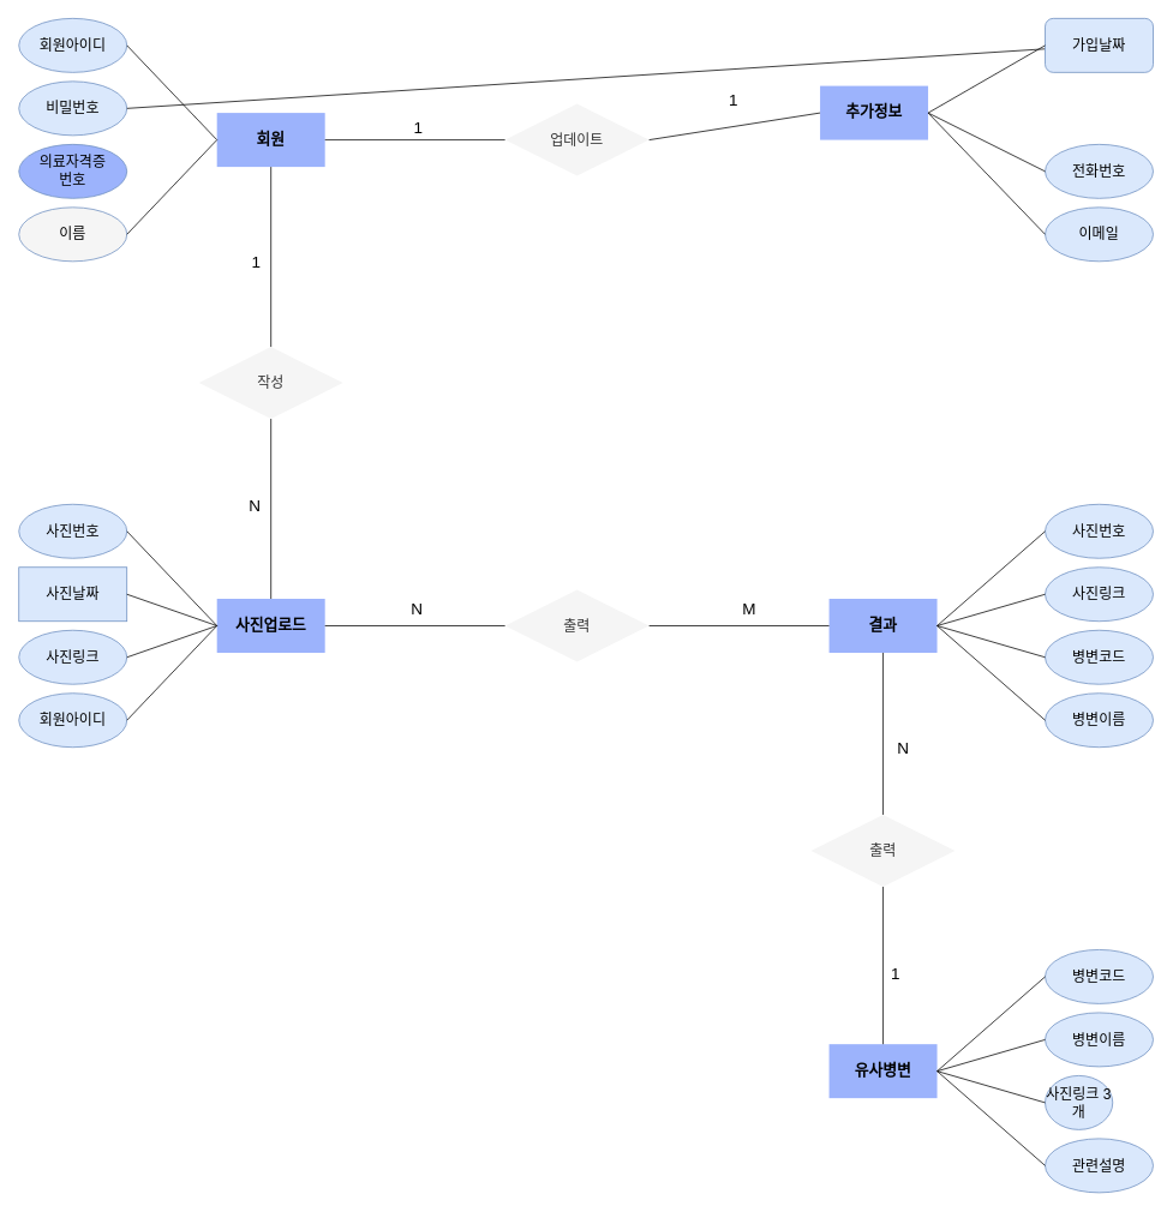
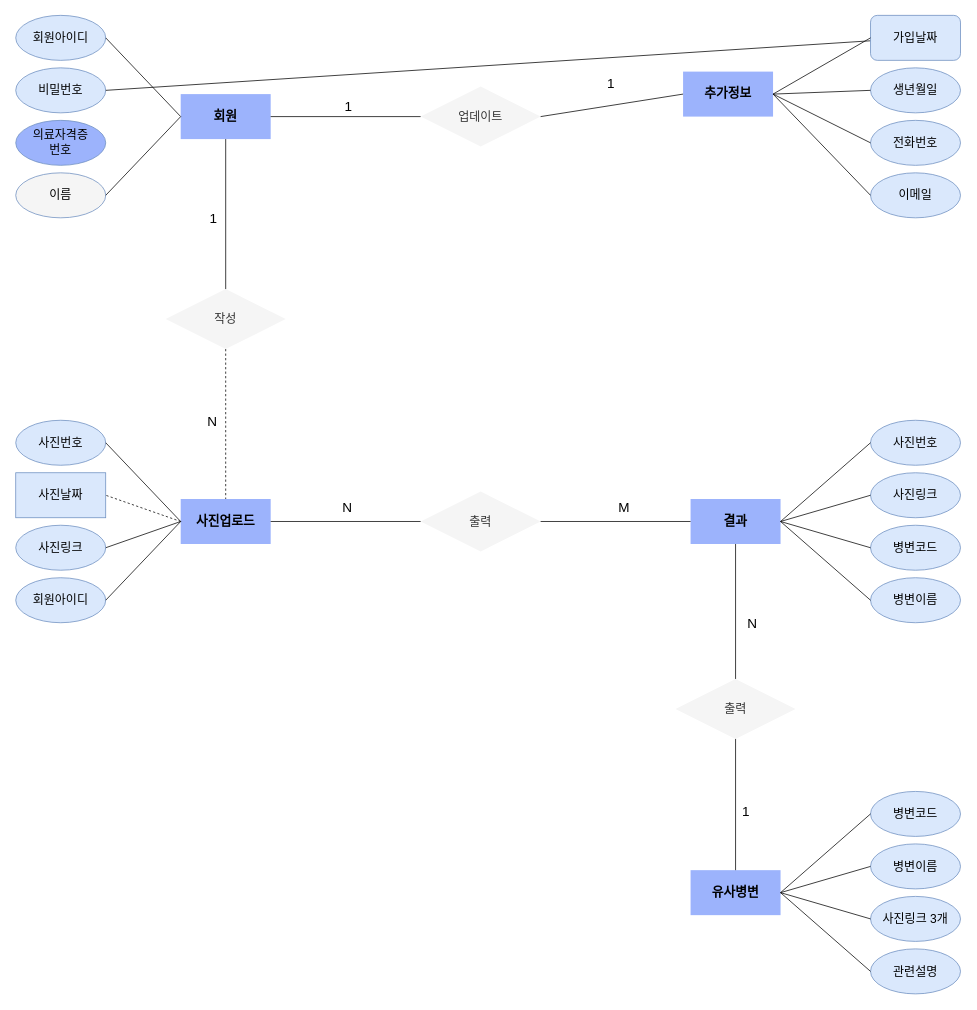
+ <mxCell id="16" value="생년월일" style="ellipse;whiteSpace=wrap;html=1;fillColor=#dae8fc;strokeColor=#6c8ebf;fontSize=16;" vertex="1" parent="1"><mxGeometry x="1160" y="90" width="120" height="60" as="geometry" /></mxCell>
+ <mxCell id="20" value="" style="endArrow=none;html=1;rounded=0;entryX=0;entryY=0.5;entryDx=0;entryDy=0;exitX=1;exitY=0.5;exitDx=0;exitDy=0;" edge="1" parent="1" source="11" target="16"><mxGeometry width="50" height="50" relative="1" as="geometry"><mxPoint x="1050" y="165" as="sourcePoint" /><mxPoint x="1170" y="85" as="targetPoint" /></mxGeometry></mxCell>
- <mxCell id="56" value="" style="endArrow=none;html=1;rounded=0;entryX=0.5;entryY=0;entryDx=0;entryDy=0;exitX=0.5;exitY=1;exitDx=0;exitDy=0;" edge="1" parent="1" source="23" target="12"><mxGeometry relative="1" as="geometry"><mxPoint x="330" y="445" as="sourcePoint" /><mxPoint x="490" y="445" as="targetPoint" /></mxGeometry></mxCell>
+ <mxCell id="56" value="" style="endArrow=none;html=1;rounded=0;entryX=0.5;entryY=0;entryDx=0;entryDy=0;exitX=0.5;exitY=1;exitDx=0;exitDy=0;dashed=1;" edge="1" parent="1" source="23" target="12"><mxGeometry relative="1" as="geometry"><mxPoint x="330" y="445" as="sourcePoint" /><mxPoint x="490" y="445" as="targetPoint" /></mxGeometry></mxCell>
- <mxCell id="29" value="" style="endArrow=none;html=1;rounded=0;entryX=1;entryY=0.5;entryDx=0;entryDy=0;exitX=0;exitY=0.5;exitDx=0;exitDy=0;" edge="1" parent="1" source="12" target="25"><mxGeometry width="50" height="50" relative="1" as="geometry"><mxPoint x="180" y="715" as="sourcePoint" /><mxPoint x="150" y="595" as="targetPoint" /></mxGeometry></mxCell>
+ <mxCell id="29" value="" style="endArrow=none;html=1;rounded=0;entryX=1;entryY=0.5;entryDx=0;entryDy=0;exitX=0;exitY=0.5;exitDx=0;exitDy=0;dashed=1;" edge="1" parent="1" source="12" target="25"><mxGeometry width="50" height="50" relative="1" as="geometry"><mxPoint x="180" y="715" as="sourcePoint" /><mxPoint x="150" y="595" as="targetPoint" /></mxGeometry></mxCell>
- <mxCell id="43" value="사진링크 3개" style="ellipse;whiteSpace=wrap;html=1;fillColor=#dae8fc;strokeColor=#6c8ebf;fontSize=16;" vertex="1" parent="1"><mxGeometry x="1160" y="1195" width="75" height="60" as="geometry" /></mxCell>
+ <mxCell id="43" value="사진링크 3개" style="ellipse;whiteSpace=wrap;html=1;fillColor=#dae8fc;strokeColor=#6c8ebf;fontSize=16;" vertex="1" parent="1"><mxGeometry x="1160" y="1195" width="120" height="60" as="geometry" /></mxCell>
